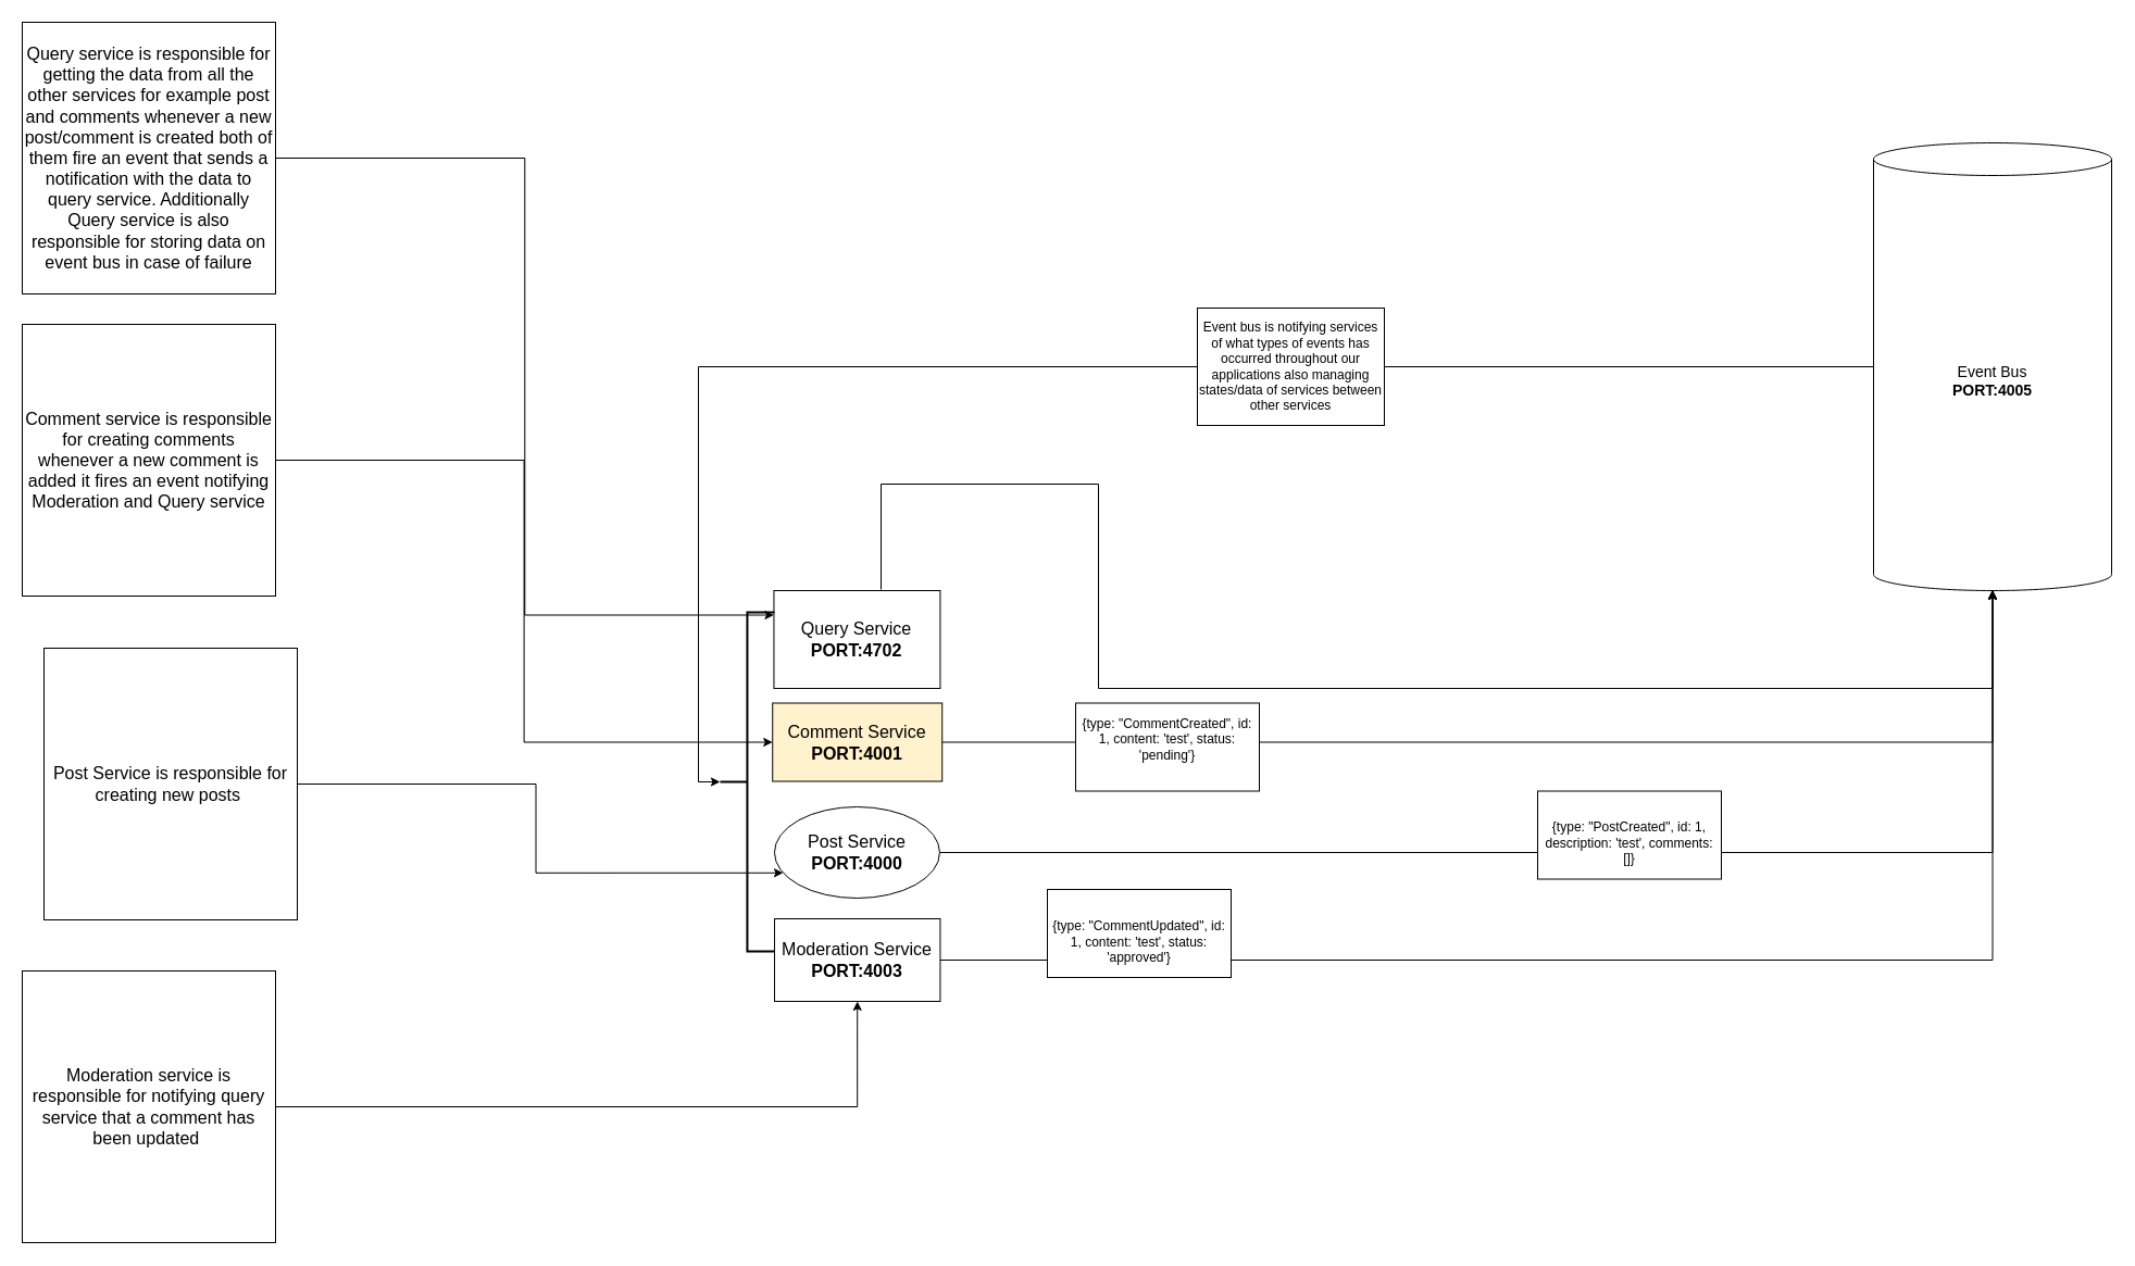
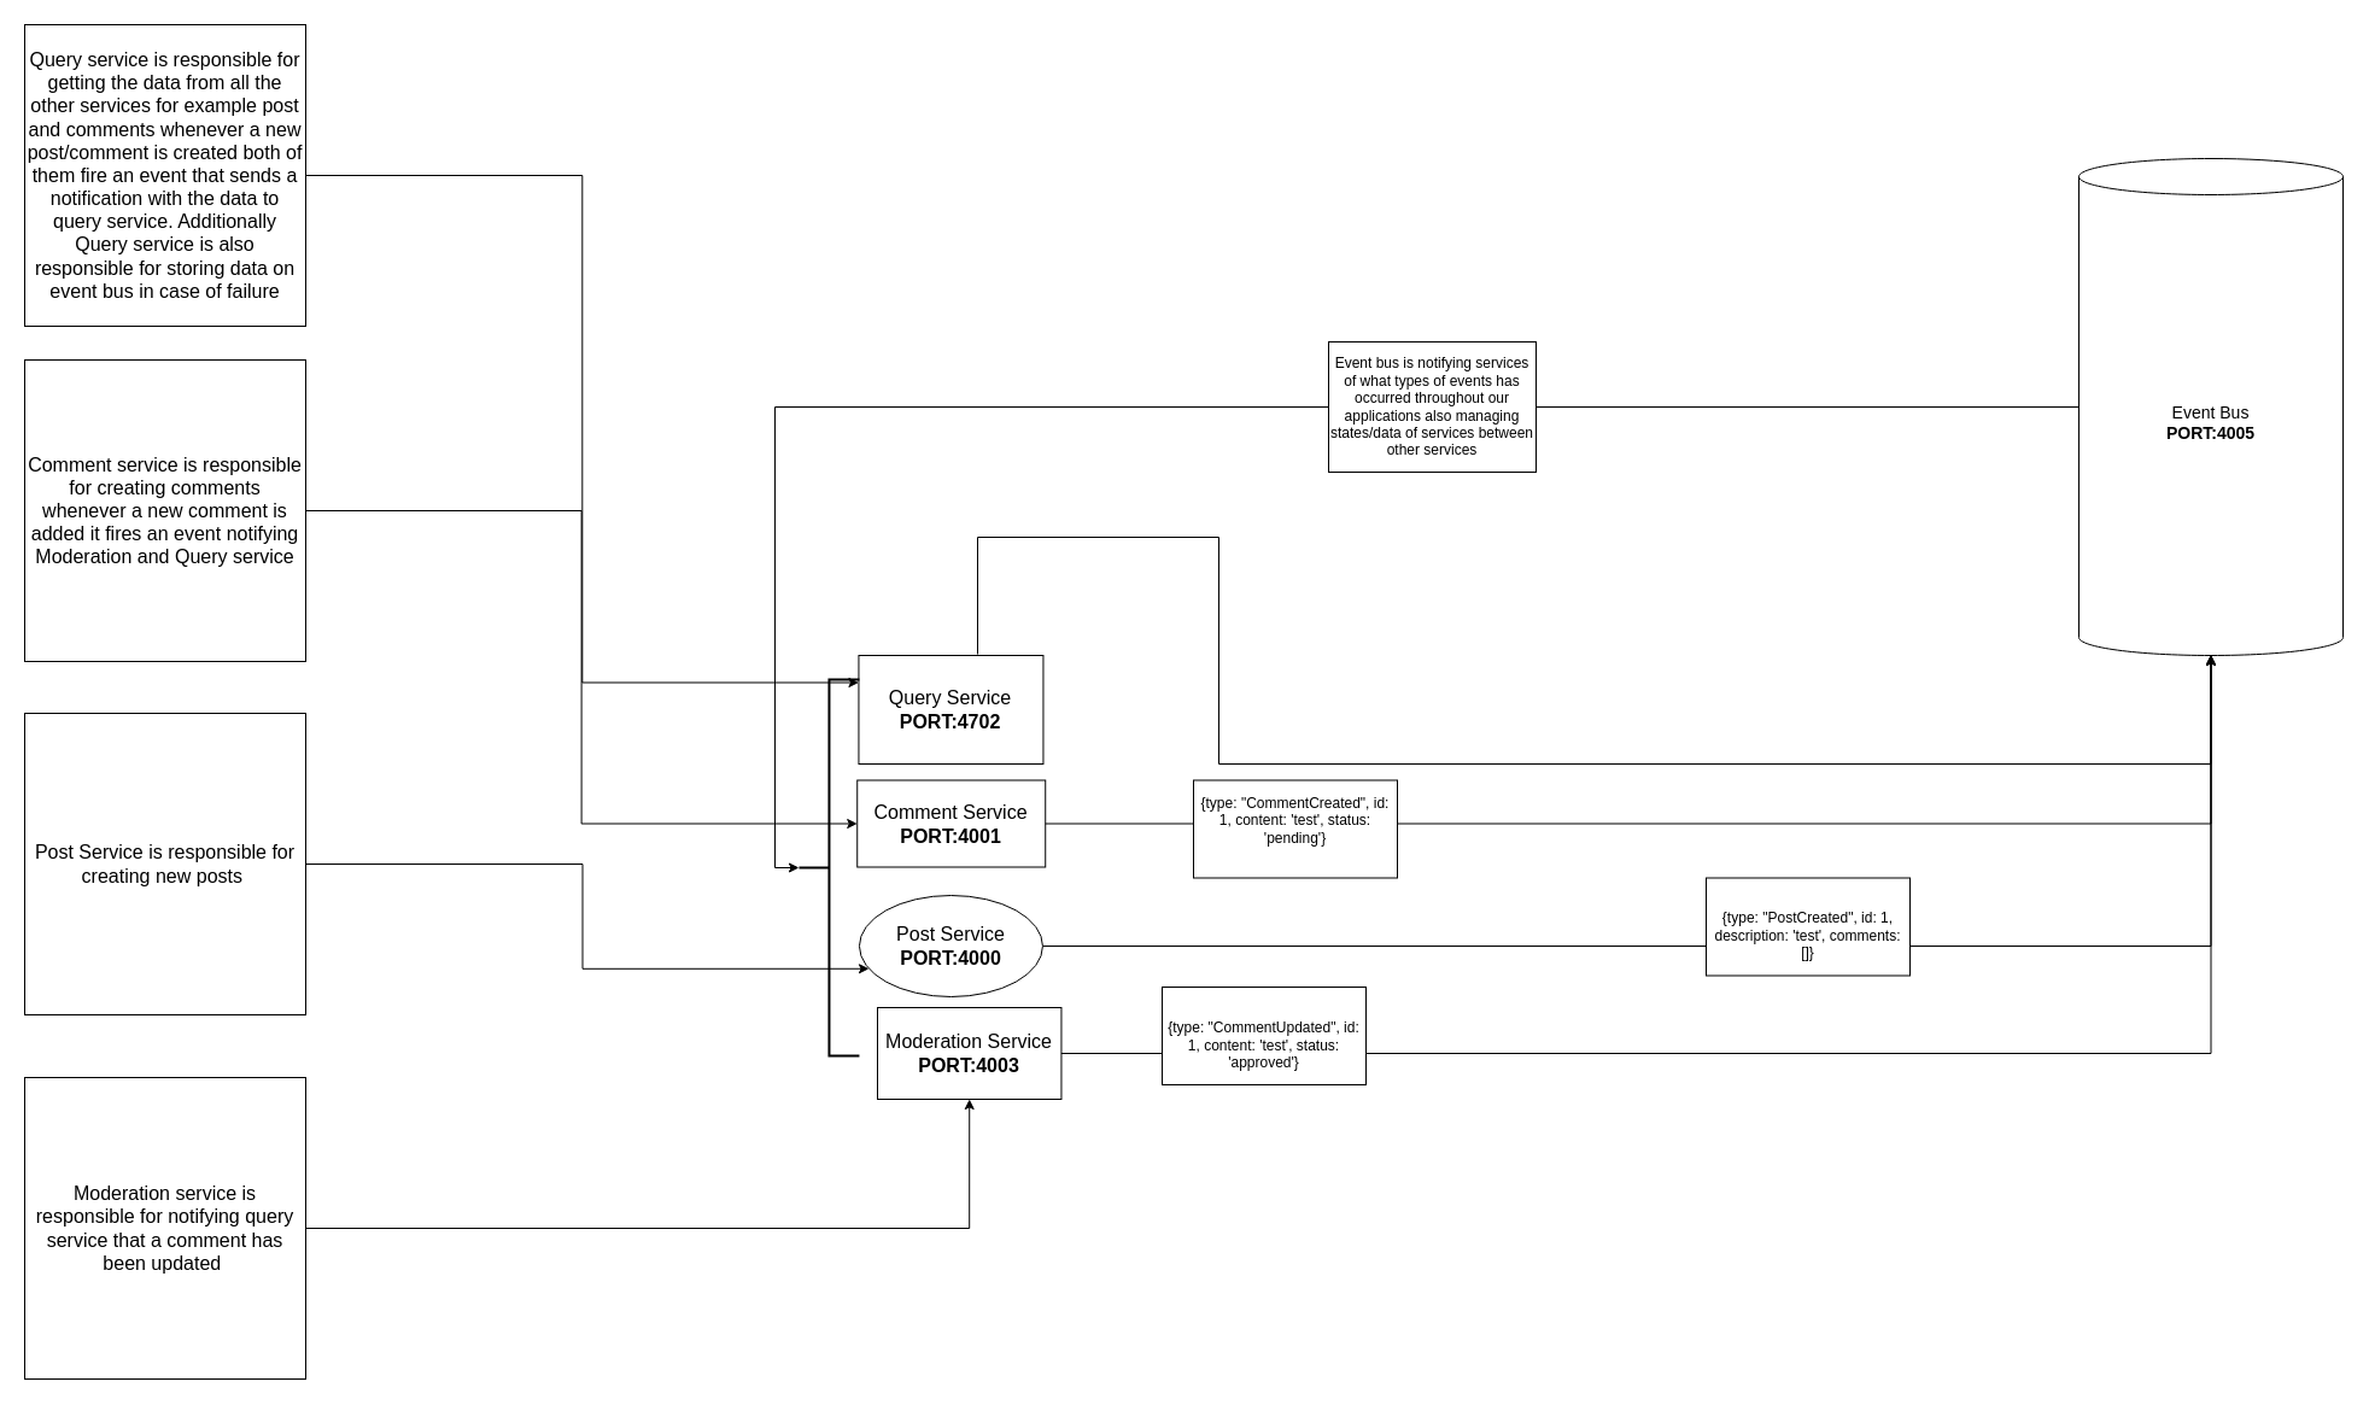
- <mxCell id="7" value="Comment Service&lt;br&gt;&lt;b&gt;PORT:4001&lt;/b&gt;" style="rounded=0;whiteSpace=wrap;html=1;fontSize=16;fillColor=#fff2cc;" vertex="1" parent="1"><mxGeometry x="710.23" y="646.5" width="156" height="72" as="geometry" /></mxCell>
+ <mxCell id="7" value="Comment Service&lt;br&gt;&lt;b&gt;PORT:4001&lt;/b&gt;" style="rounded=0;whiteSpace=wrap;html=1;fontSize=16;" vertex="1" parent="1"><mxGeometry x="710.23" y="646.5" width="156" height="72" as="geometry" /></mxCell>
- <mxCell id="20" value="Post Service is responsible for creating new posts&amp;nbsp;" style="rounded=0;whiteSpace=wrap;html=1;fontSize=16;" vertex="1" parent="1"><mxGeometry x="40" y="596" width="233" height="250" as="geometry" /></mxCell>
+ <mxCell id="20" value="Post Service is responsible for creating new posts&amp;nbsp;" style="rounded=0;whiteSpace=wrap;html=1;fontSize=16;" vertex="1" parent="1"><mxGeometry x="20" y="591" width="233" height="250" as="geometry" /></mxCell>
- <mxCell id="6" value="Moderation Service&lt;br&gt;&lt;b style=&quot;border-color: var(--border-color);&quot;&gt;PORT:4003&lt;/b&gt;" style="rounded=0;whiteSpace=wrap;html=1;fontSize=16;" vertex="1" parent="1"><mxGeometry x="712" y="845" width="152.45" height="76" as="geometry" /></mxCell>
+ <mxCell id="6" value="Moderation Service&lt;br&gt;&lt;b style=&quot;border-color: var(--border-color);&quot;&gt;PORT:4003&lt;/b&gt;" style="rounded=0;whiteSpace=wrap;html=1;fontSize=16;" vertex="1" parent="1"><mxGeometry x="727" y="835" width="152.45" height="76" as="geometry" /></mxCell>
